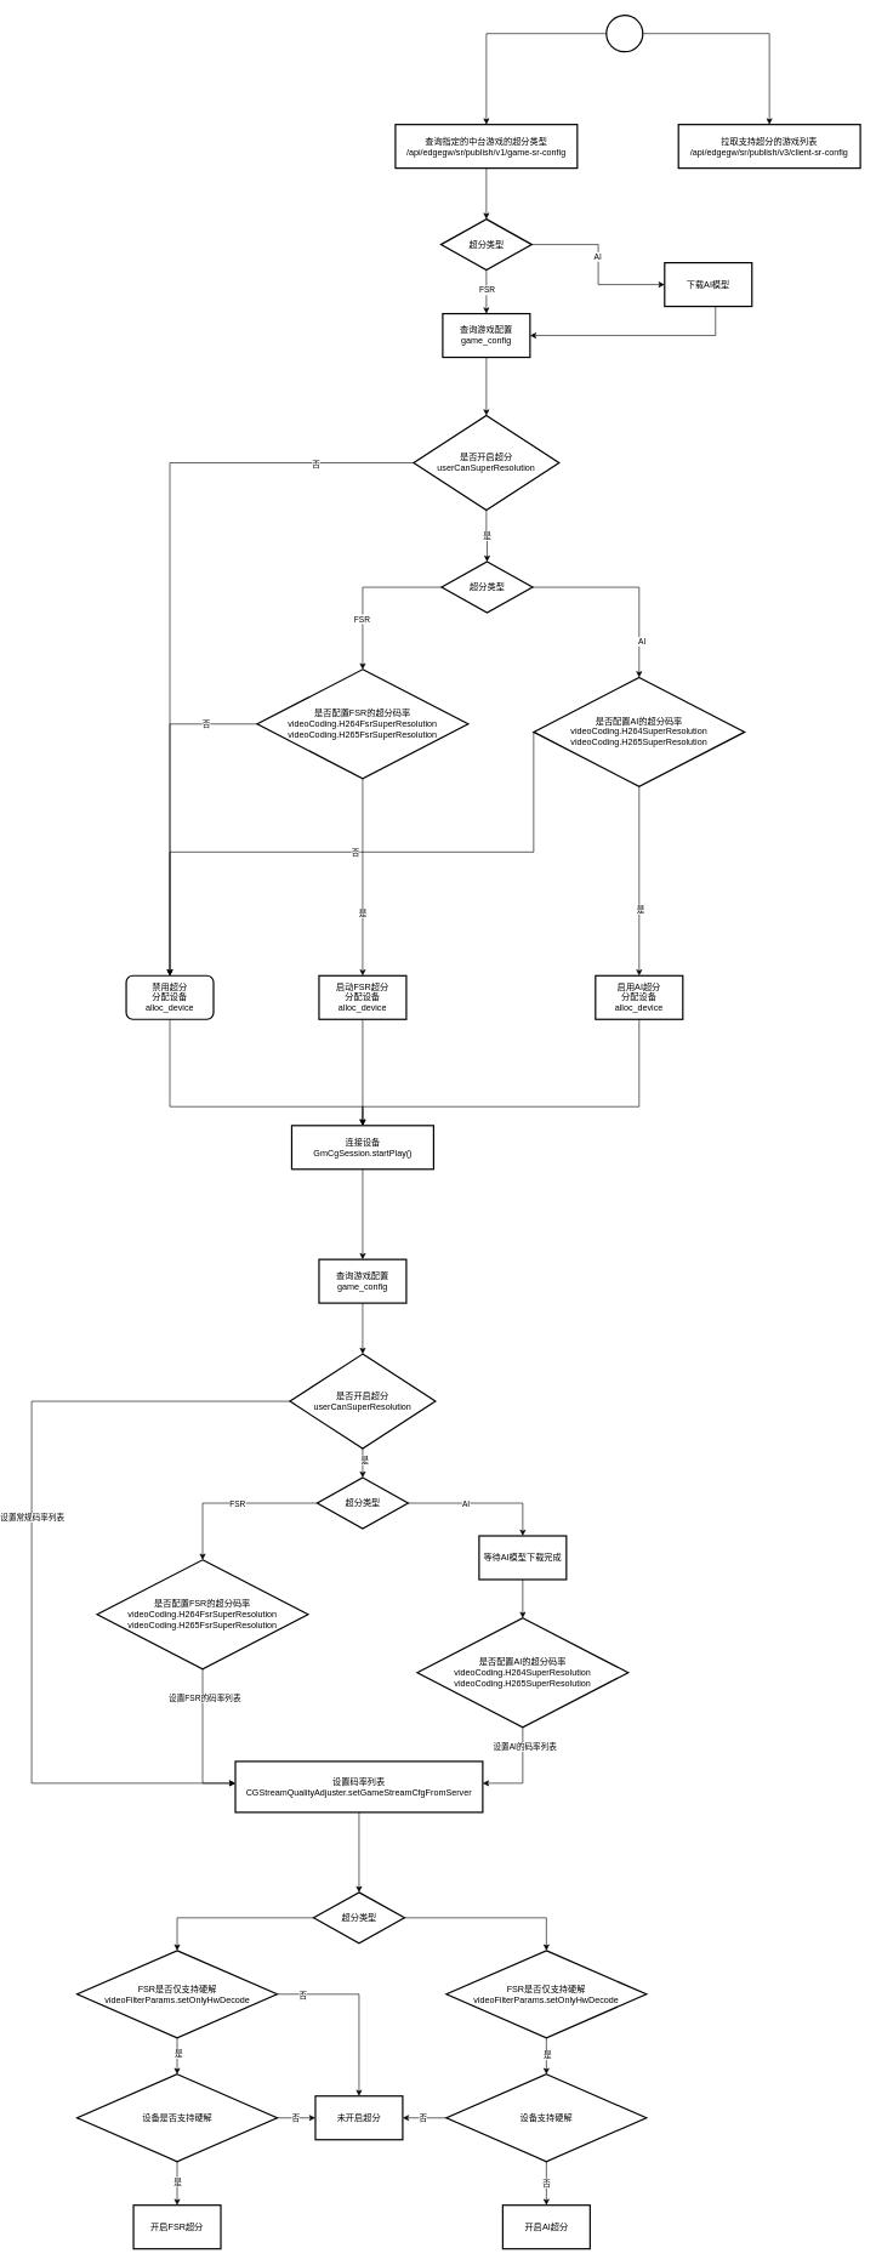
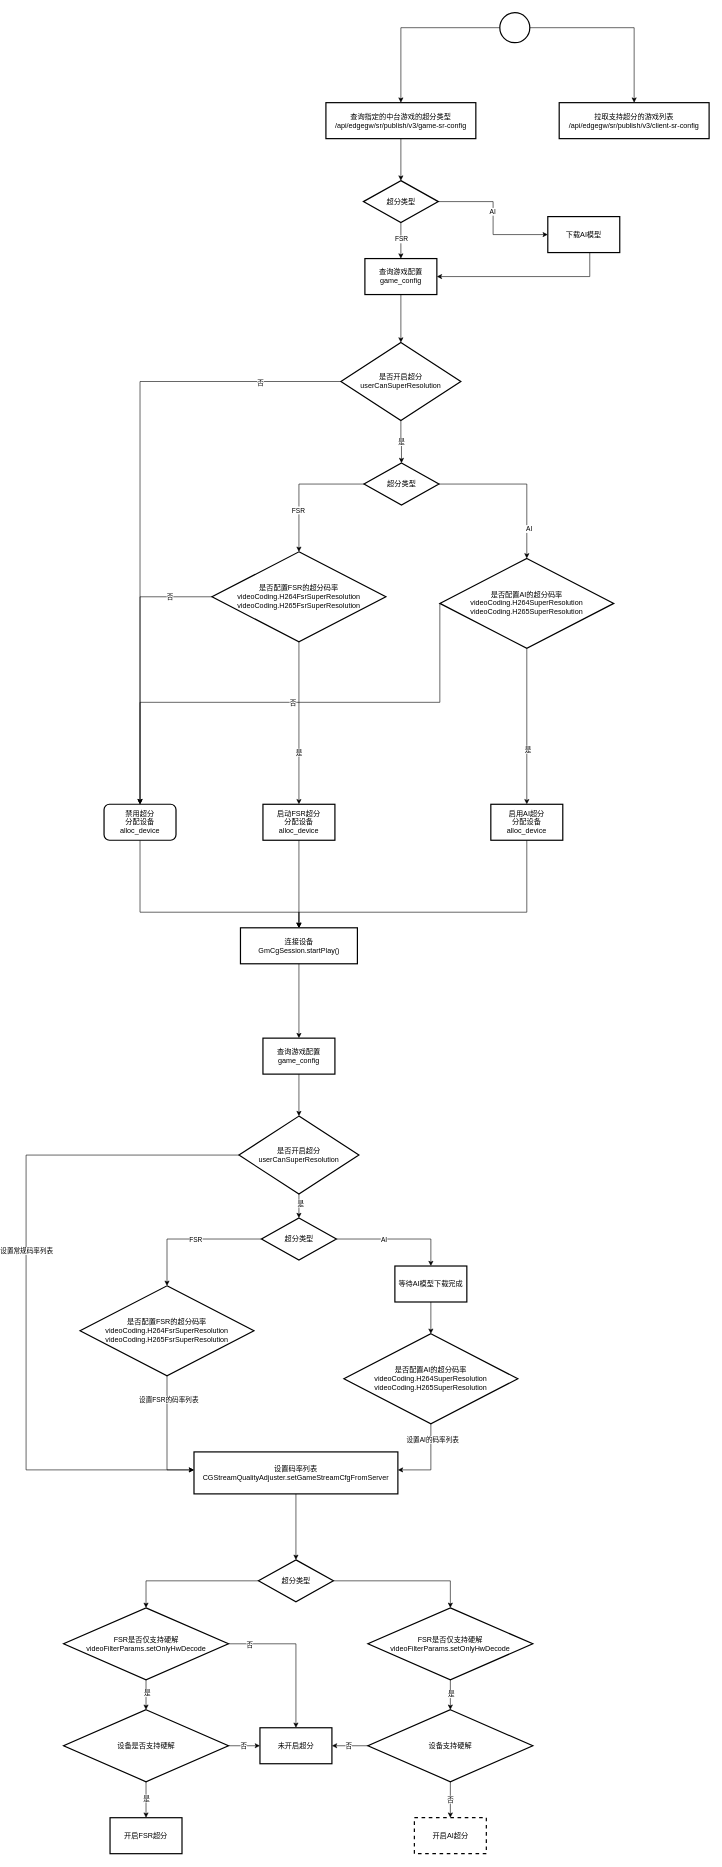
- <mxCell id="13" value="查询指定的中台游戏的超分类型&lt;br style=&quot;border-color: var(--border-color);&quot;&gt;/api/edgegw/sr/publish/v1/game-sr-config" style="whiteSpace=wrap;html=1;strokeWidth=2;" vertex="1" parent="1"><mxGeometry x="520" y="170" width="250" height="60" as="geometry" /></mxCell>
+ <mxCell id="13" value="查询指定的中台游戏的超分类型&lt;br style=&quot;border-color: var(--border-color);&quot;&gt;/api/edgegw/sr/publish/v3/game-sr-config" style="whiteSpace=wrap;html=1;strokeWidth=2;" vertex="1" parent="1"><mxGeometry x="520" y="170" width="250" height="60" as="geometry" /></mxCell>
- <mxCell id="90" value="开启AI超分" style="whiteSpace=wrap;html=1;strokeWidth=2;" vertex="1" parent="1"><mxGeometry x="667.5" y="3030" width="120" height="60" as="geometry" /></mxCell>
+ <mxCell id="90" value="开启AI超分" style="whiteSpace=wrap;html=1;strokeWidth=2;dashed=1;" vertex="1" parent="1"><mxGeometry x="667.5" y="3030" width="120" height="60" as="geometry" /></mxCell>
